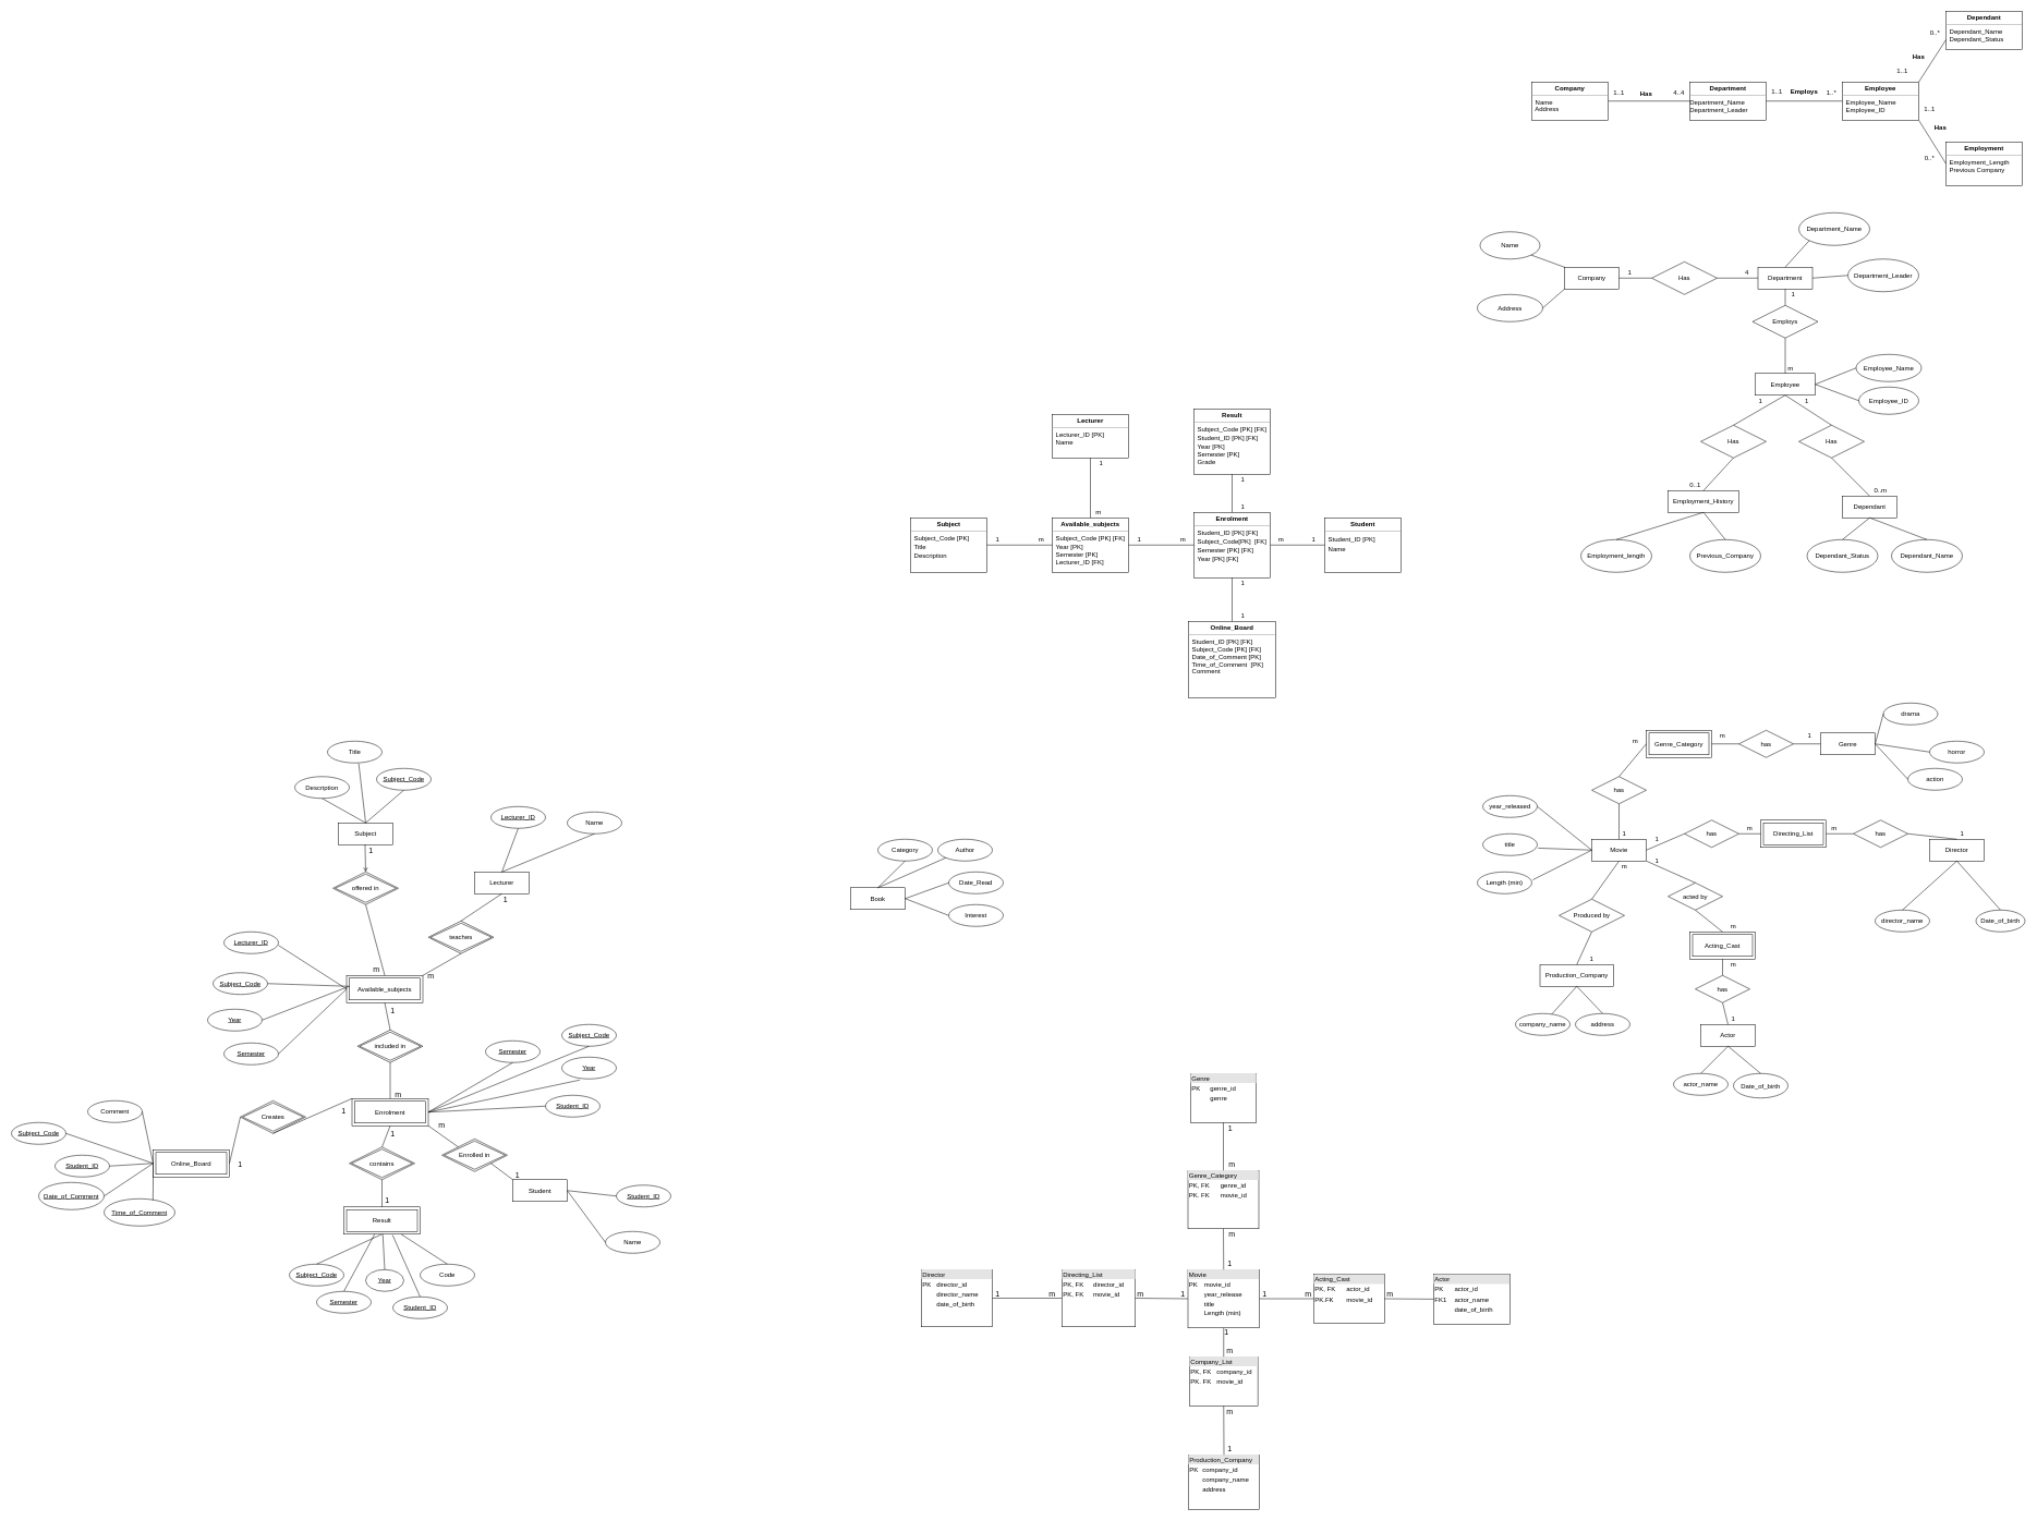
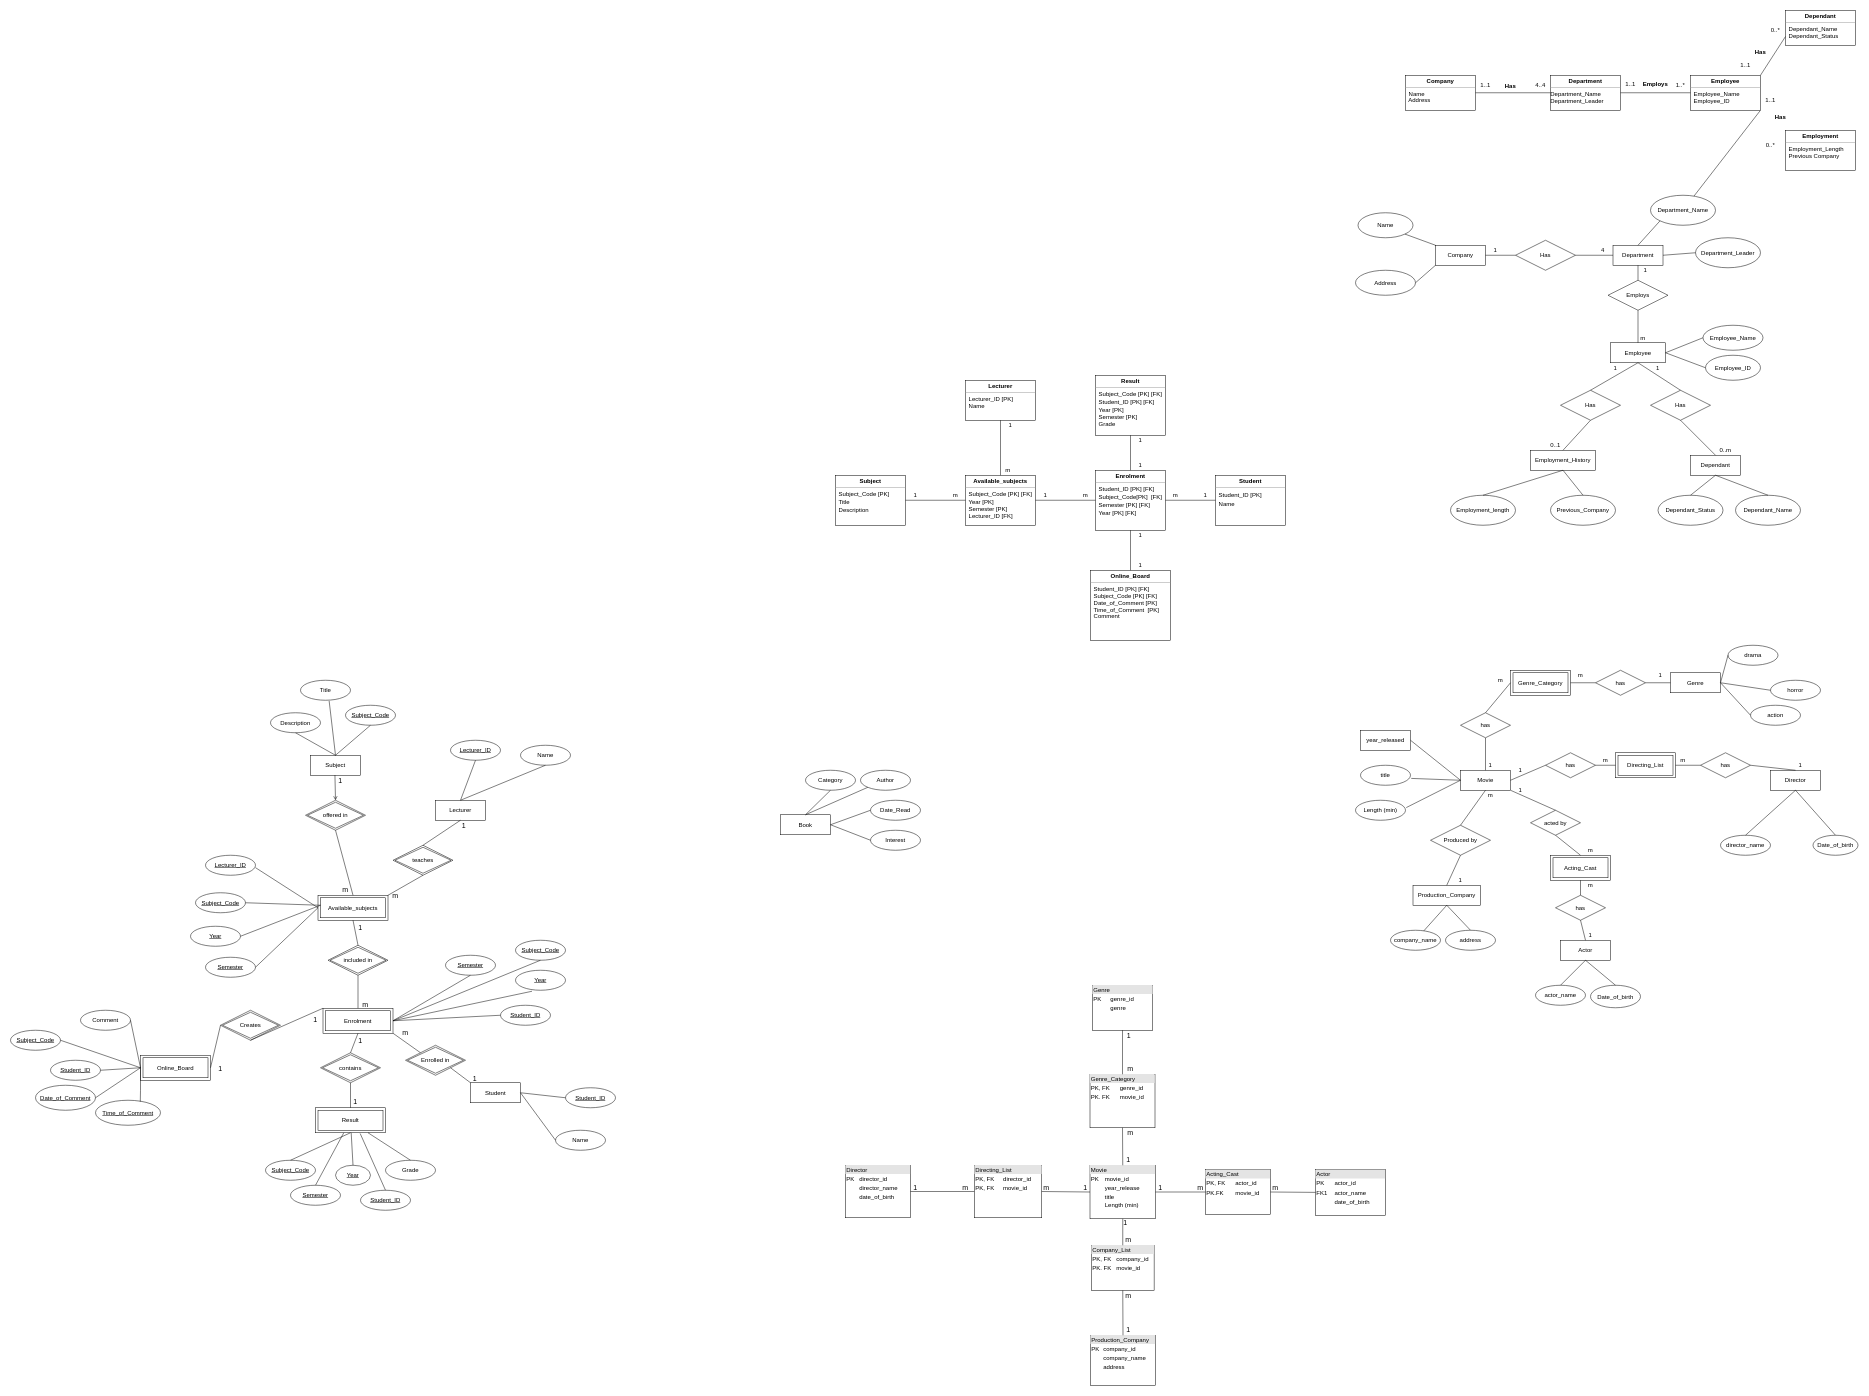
- <mxCell id="10" value="" style="endArrow=none;html=1;exitX=1;exitY=1;exitDx=0;exitDy=0;entryX=0;entryY=0.5;entryDx=0;entryDy=0;" parent="1" source="4" target="6" edge="1"><mxGeometry width="50" height="50" relative="1" as="geometry"><mxPoint x="3510" y="390" as="sourcePoint" /><mxPoint x="3590" y="390" as="targetPoint" /></mxGeometry></mxCell>
+ <mxCell id="10" value="" style="endArrow=none;html=1;exitX=1;exitY=1;exitDx=0;exitDy=0;" parent="1" source="4" target="75" edge="1"><mxGeometry width="50" height="50" relative="1" as="geometry"><mxPoint x="3510" y="390" as="sourcePoint" /><mxPoint x="3590" y="390" as="targetPoint" /></mxGeometry></mxCell>
- <mxCell id="100" value="year_released" style="ellipse;whiteSpace=wrap;html=1;align=center;" parent="1" vertex="1"><mxGeometry x="2720" y="1460" width="100" height="40" as="geometry" /></mxCell>
+ <mxCell id="100" value="year_released" style="whiteSpace=wrap;html=1;align=center;rounded=0;" parent="1" vertex="1"><mxGeometry x="2720" y="1460" width="100" height="40" as="geometry" /></mxCell>
- <mxCell id="193" value="Code" style="ellipse;whiteSpace=wrap;html=1;align=center;" parent="1" vertex="1"><mxGeometry x="770" y="2320" width="100" height="40" as="geometry" /></mxCell>
+ <mxCell id="193" value="Grade" style="ellipse;whiteSpace=wrap;html=1;align=center;" parent="1" vertex="1"><mxGeometry x="770" y="2320" width="100" height="40" as="geometry" /></mxCell>
